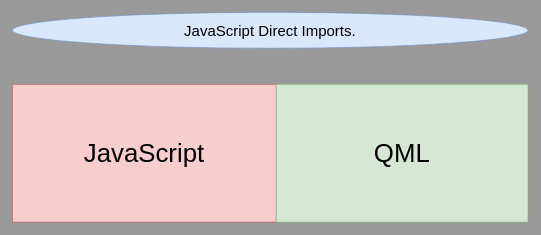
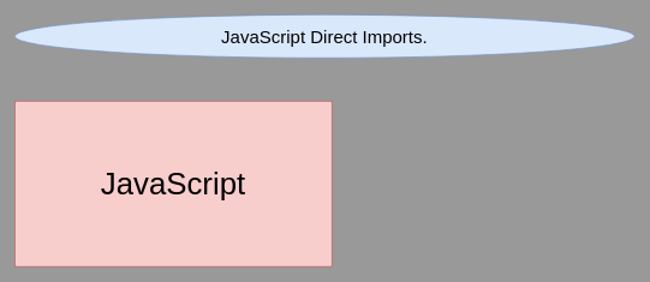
- <mxCell id="4" value="QML" style="rounded=0;whiteSpace=wrap;html=1;fontSize=43;fillColor=#d5e8d4;strokeColor=#82b366;" vertex="1" parent="1"><mxGeometry x="460" y="140" width="420" height="230" as="geometry" /></mxCell>
